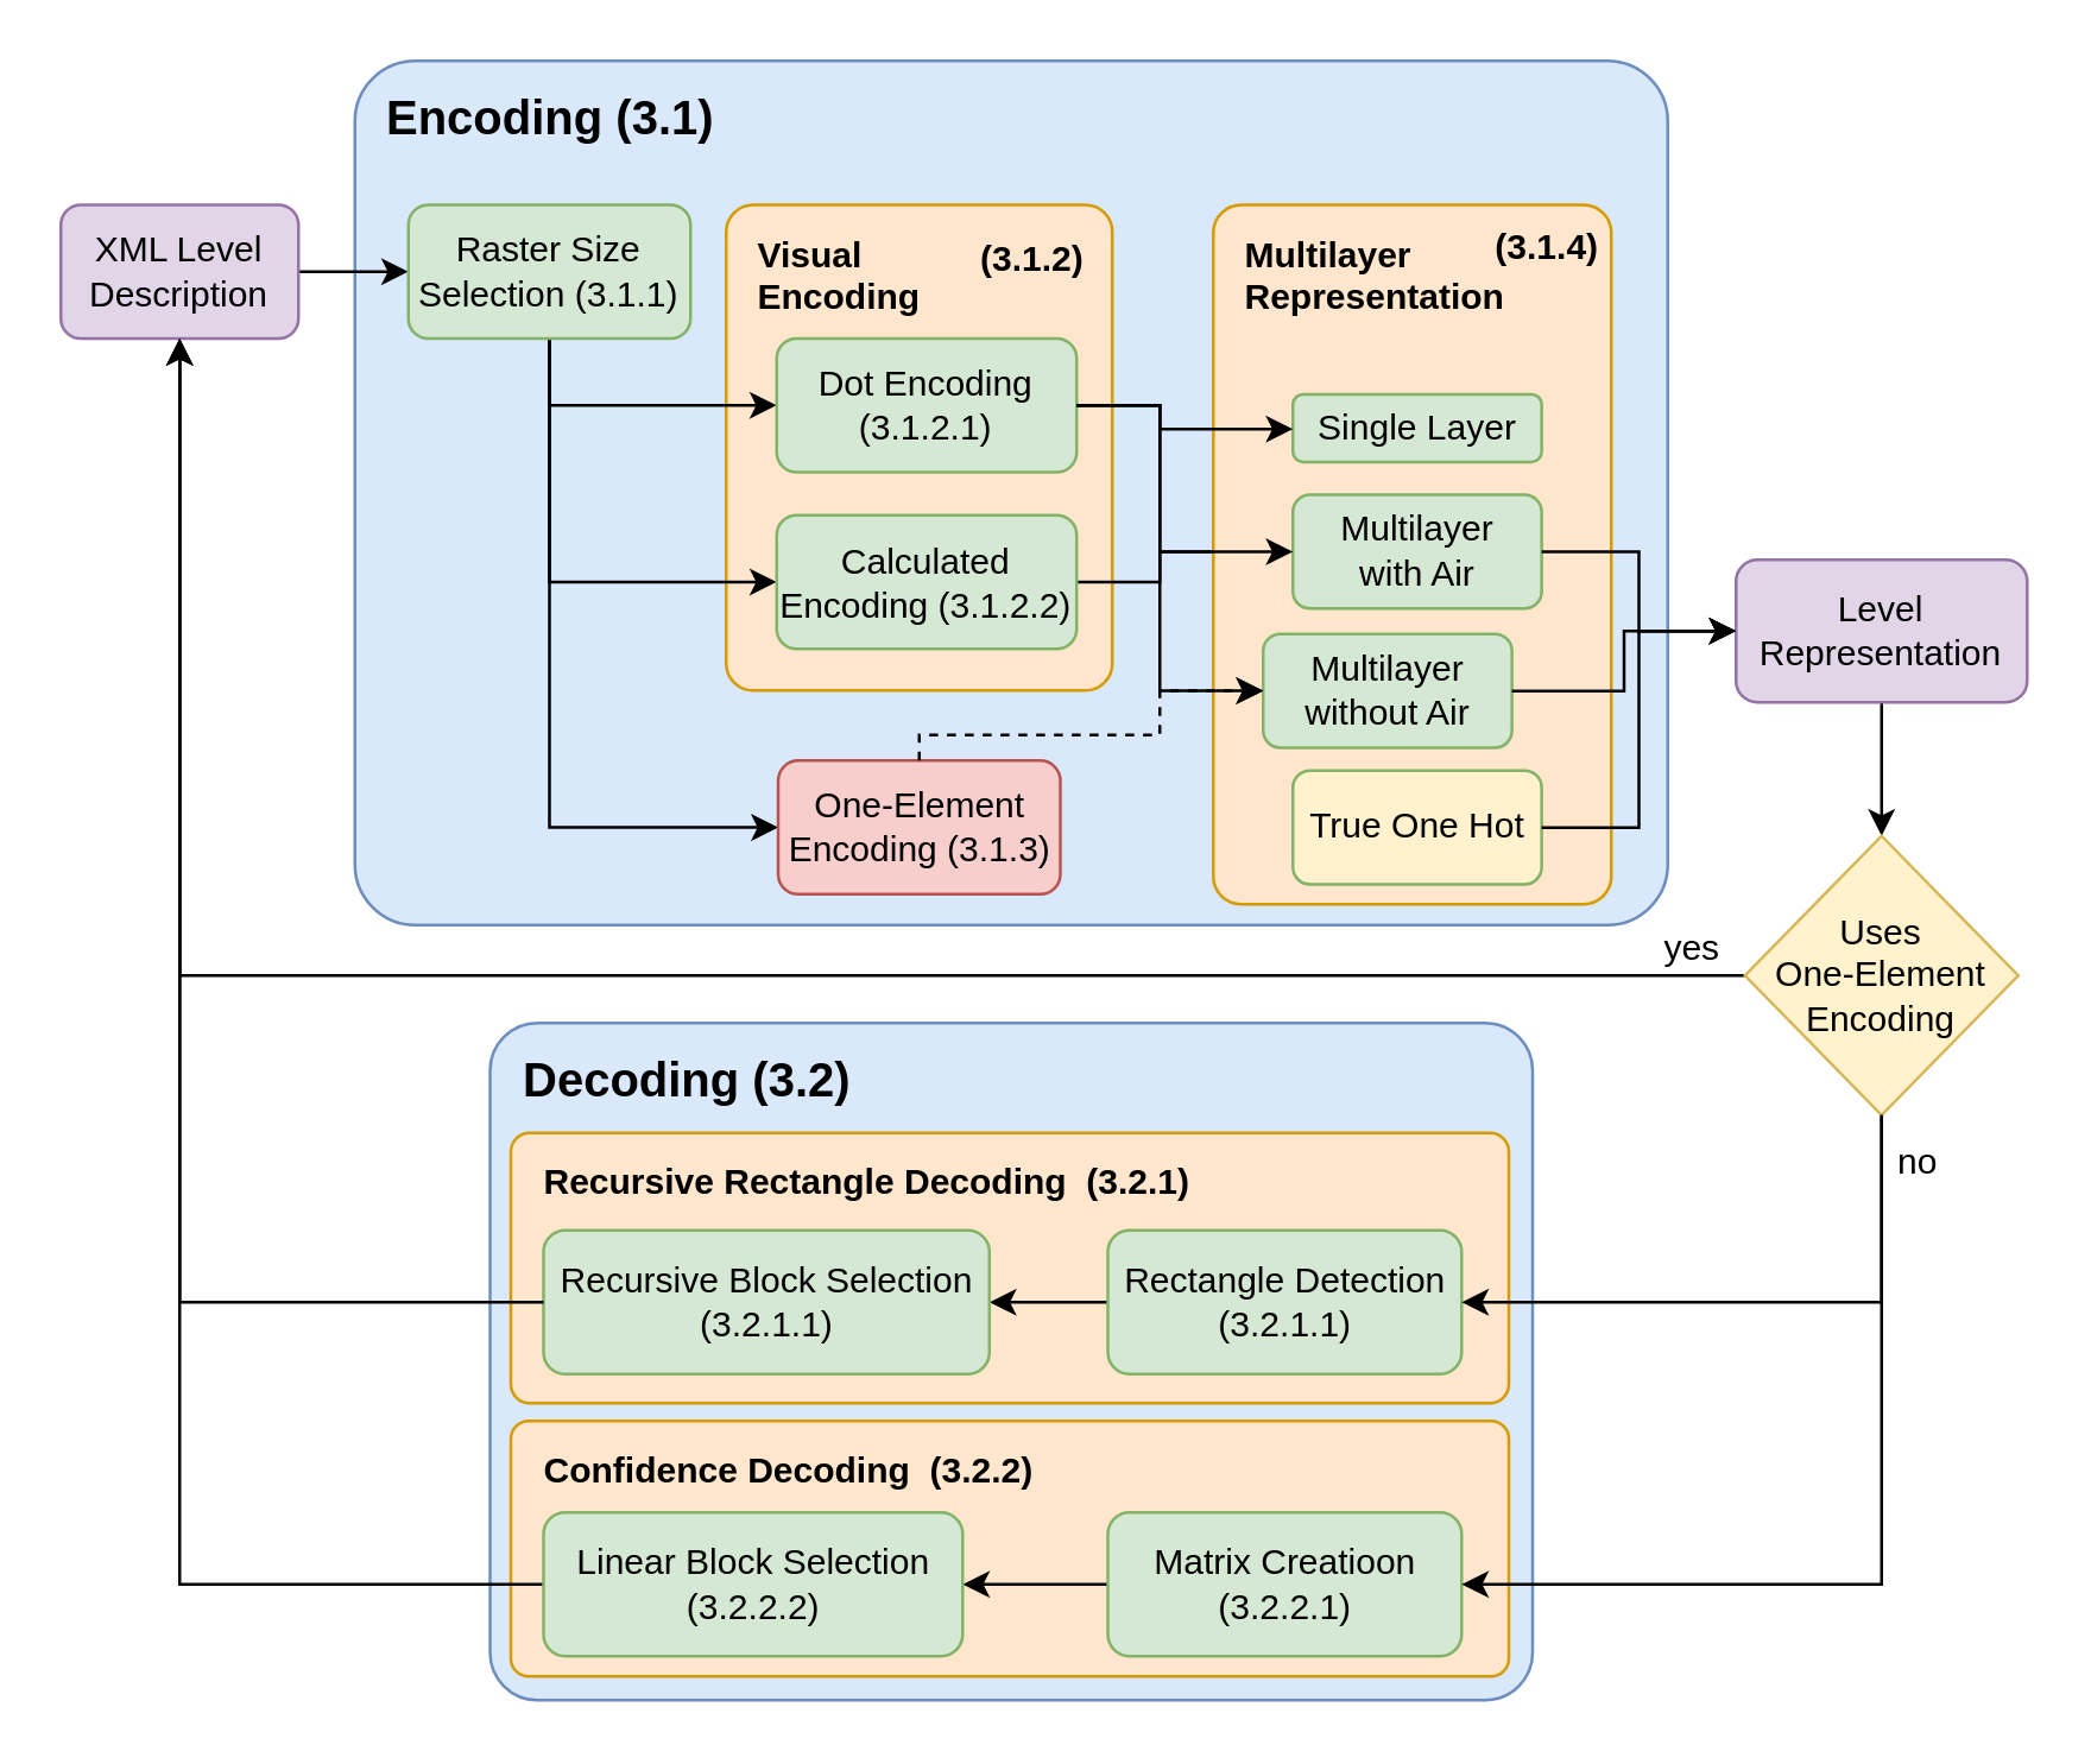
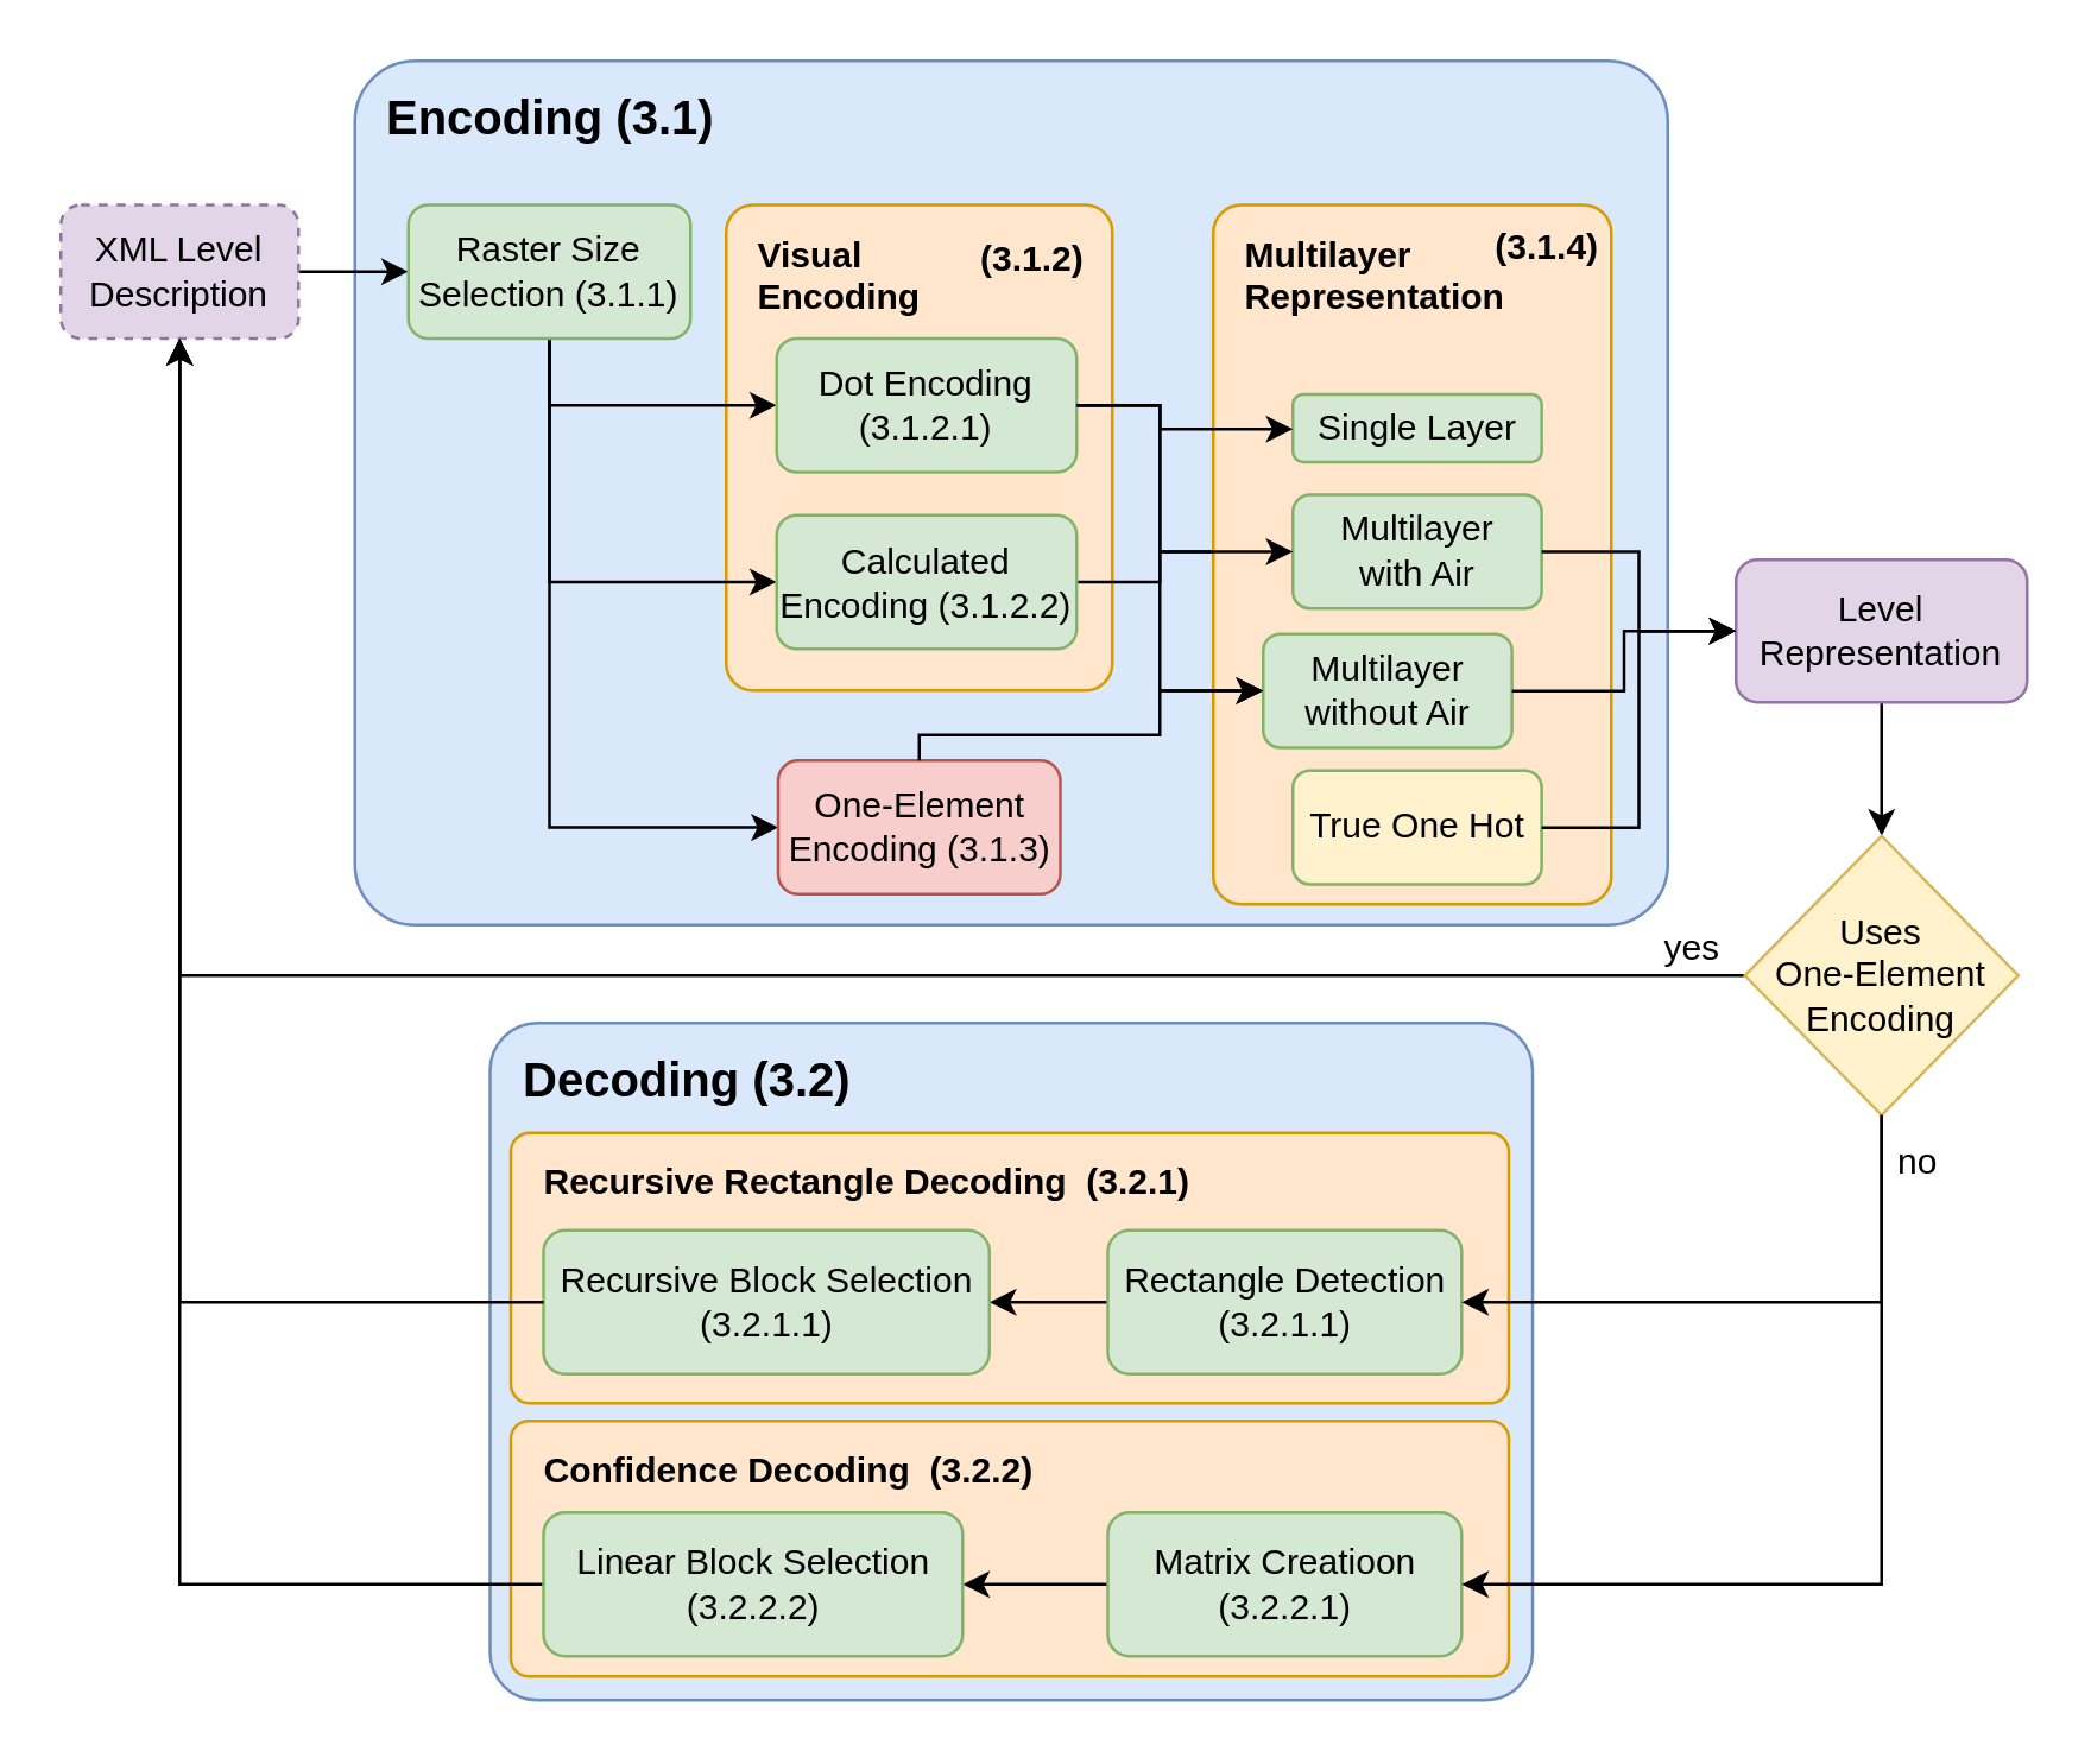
- <mxCell id="5" value="XML Level Description" style="rounded=1;whiteSpace=wrap;html=1;fillColor=#e1d5e7;strokeColor=#9673a6;" vertex="1" parent="1"><mxGeometry x="20" y="68.5" width="80" height="45" as="geometry" /></mxCell>
+ <mxCell id="5" value="XML Level Description" style="rounded=1;whiteSpace=wrap;html=1;fillColor=#e1d5e7;strokeColor=#9673a6;dashed=1;" vertex="1" parent="1"><mxGeometry x="20" y="68.5" width="80" height="45" as="geometry" /></mxCell>
- <mxCell id="27" style="edgeStyle=orthogonalEdgeStyle;rounded=0;orthogonalLoop=1;jettySize=auto;html=1;exitX=0.5;exitY=0;exitDx=0;exitDy=0;entryX=0;entryY=0.5;entryDx=0;entryDy=0;fontSize=12;dashed=1;" edge="1" parent="1" source="13" target="19"><mxGeometry relative="1" as="geometry"><Array as="points"><mxPoint x="309" y="247" /><mxPoint x="390" y="247" /><mxPoint x="390" y="232" /></Array></mxGeometry></mxCell>
+ <mxCell id="27" style="edgeStyle=orthogonalEdgeStyle;rounded=0;orthogonalLoop=1;jettySize=auto;html=1;exitX=0.5;exitY=0;exitDx=0;exitDy=0;entryX=0;entryY=0.5;entryDx=0;entryDy=0;fontSize=12;" edge="1" parent="1" source="13" target="19"><mxGeometry relative="1" as="geometry"><Array as="points"><mxPoint x="309" y="247" /><mxPoint x="390" y="247" /><mxPoint x="390" y="232" /></Array></mxGeometry></mxCell>
